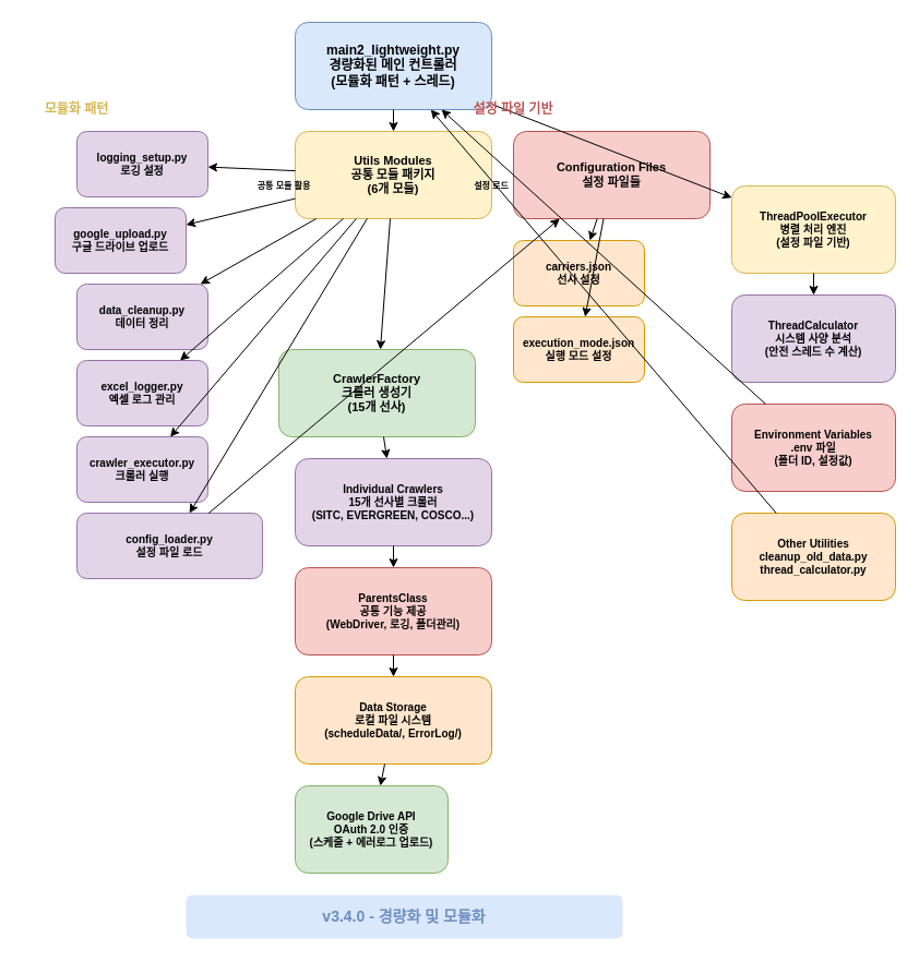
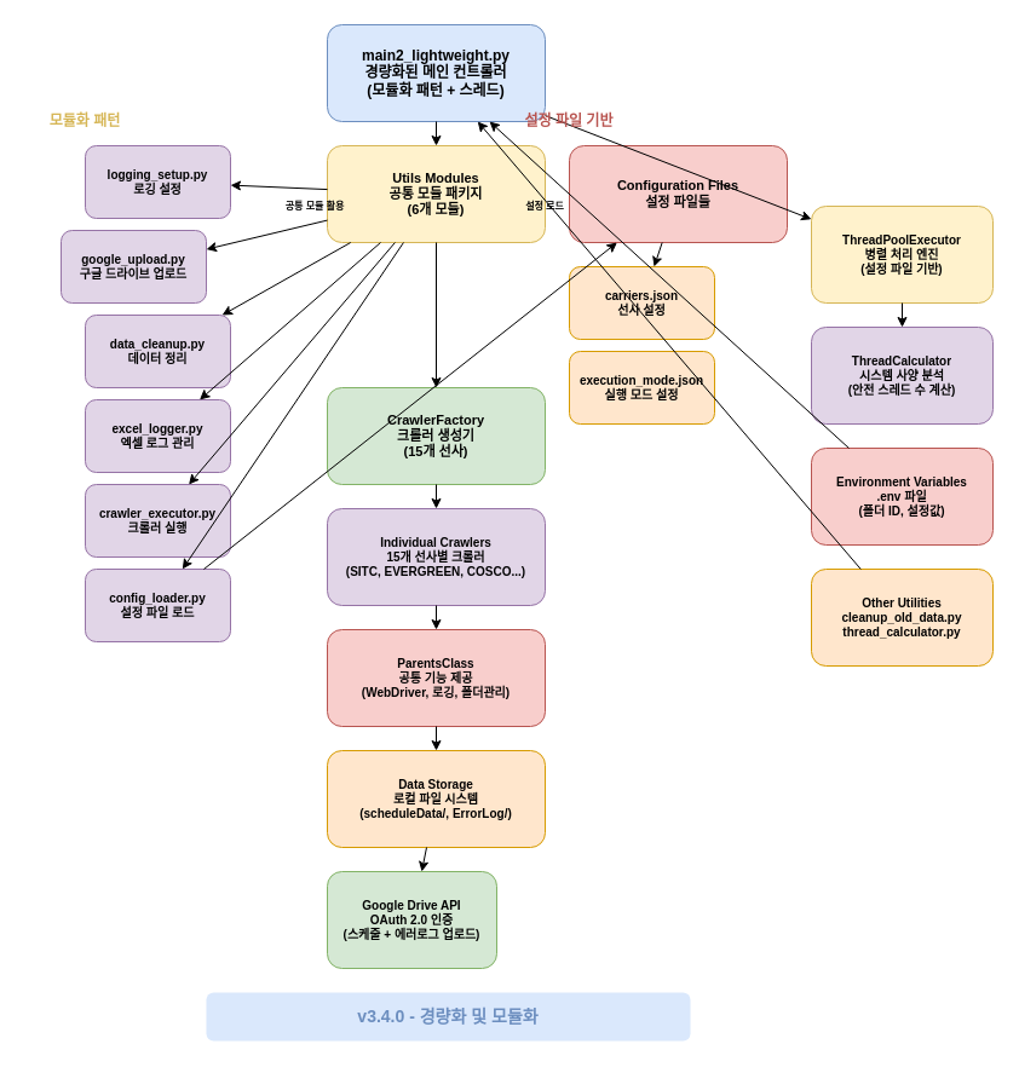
- <mxCell id="36" edge="1" parent="1" source="10" target="12"><mxGeometry relative="1" as="geometry" /></mxCell>
- <mxCell id="13" value="CrawlerFactory&#10;크롤러 생성기&#10;(15개 선사)" style="rounded=1;whiteSpace=wrap;html=1;fillColor=#d5e8d4;strokeColor=#82b366;fontSize=11;fontStyle=1;" vertex="1" parent="1"><mxGeometry x="255" y="320" width="180" height="80" as="geometry" /></mxCell>
+ <mxCell id="13" value="CrawlerFactory&#10;크롤러 생성기&#10;(15개 선사)" style="rounded=1;whiteSpace=wrap;html=1;fillColor=#d5e8d4;strokeColor=#82b366;fontSize=11;fontStyle=1;" vertex="1" parent="1"><mxGeometry x="270" y="320" width="180" height="80" as="geometry" /></mxCell>
- <mxCell id="9" value="config_loader.py&#10;설정 파일 로드" style="rounded=1;whiteSpace=wrap;html=1;fillColor=#e1d5e7;strokeColor=#9673a6;fontSize=10;fontStyle=1;" vertex="1" parent="1"><mxGeometry x="70" y="470" width="170" height="60" as="geometry" /></mxCell>
+ <mxCell id="9" value="config_loader.py&#10;설정 파일 로드" style="rounded=1;whiteSpace=wrap;html=1;fillColor=#e1d5e7;strokeColor=#9673a6;fontSize=10;fontStyle=1;" vertex="1" parent="1"><mxGeometry x="70" y="470" width="120" height="60" as="geometry" /></mxCell>
